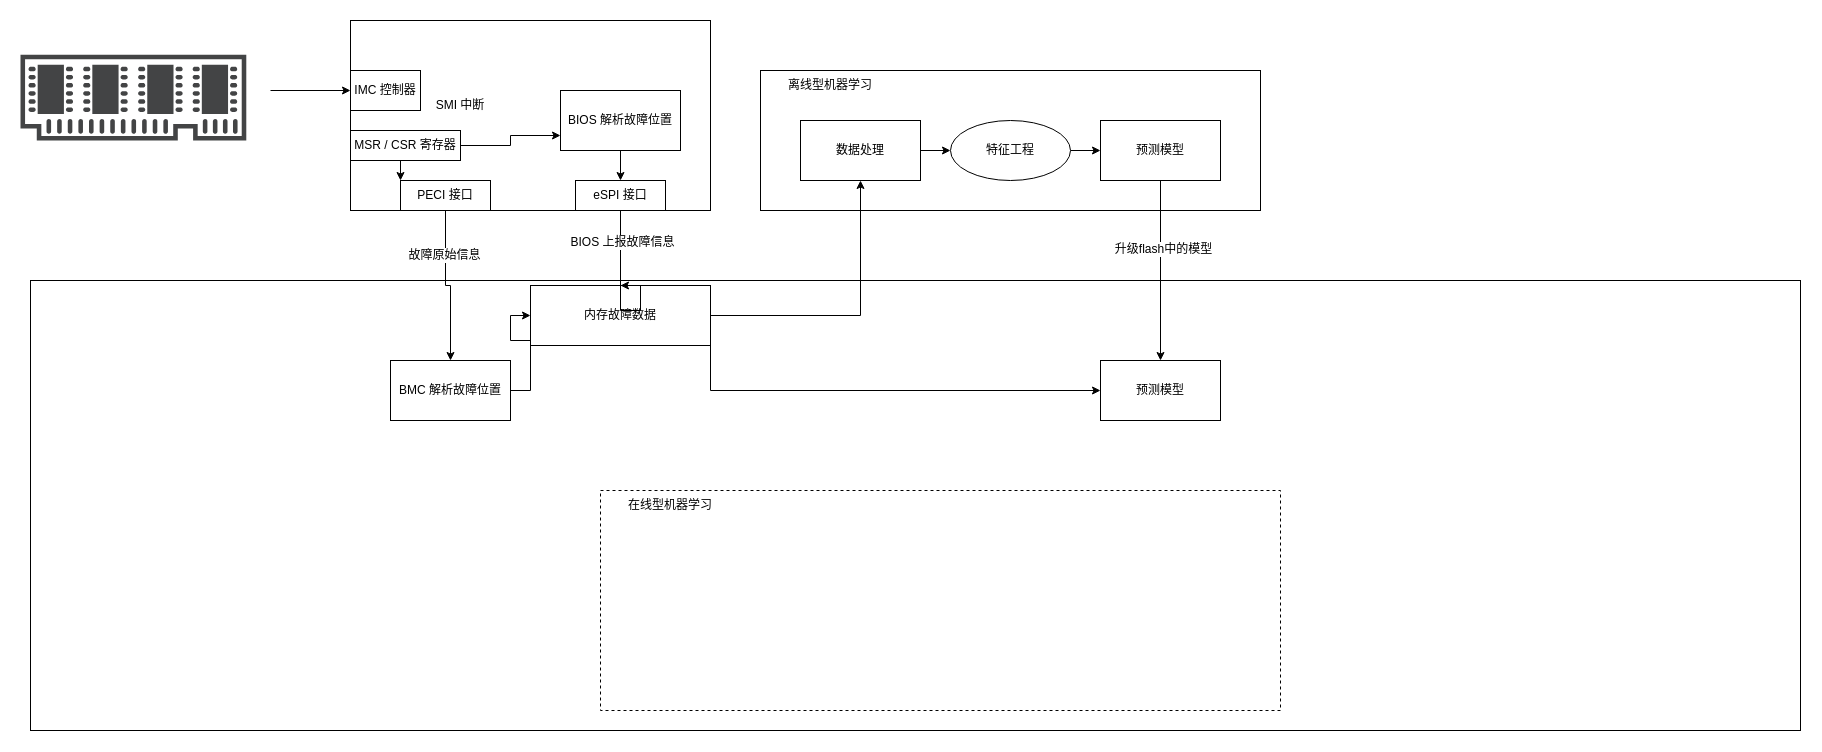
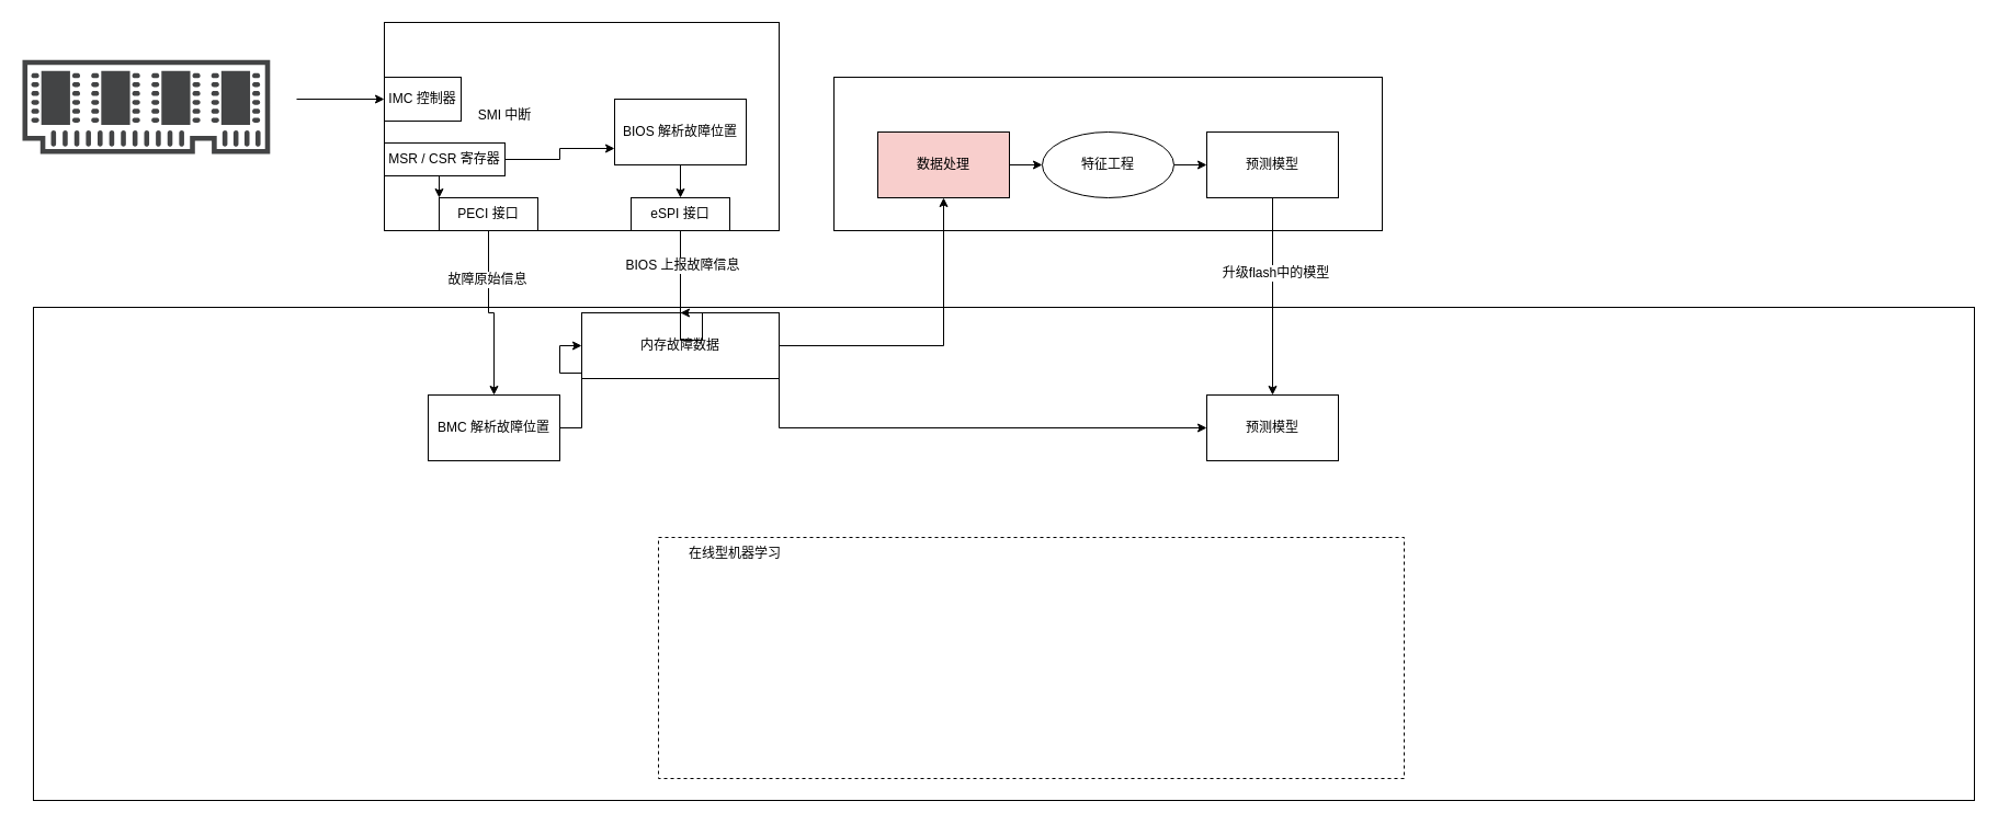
- <mxCell id="9" value="离线型机器学习" style="text;html=1;strokeColor=none;fillColor=none;align=center;verticalAlign=middle;whiteSpace=wrap;rounded=0;fontSize=12;fontFamily=Helvetica;fontColor=default;" vertex="1" parent="1"><mxGeometry x="760" y="70" width="140" height="30" as="geometry" /></mxCell>
- <mxCell id="8" value="数据处理" style="rounded=0;whiteSpace=wrap;html=1;" vertex="1" parent="1"><mxGeometry x="800" y="120" width="120" height="60" as="geometry" /></mxCell>
+ <mxCell id="8" value="数据处理" style="rounded=0;whiteSpace=wrap;html=1;fillColor=#f8cecc;" vertex="1" parent="1"><mxGeometry x="800" y="120" width="120" height="60" as="geometry" /></mxCell>
